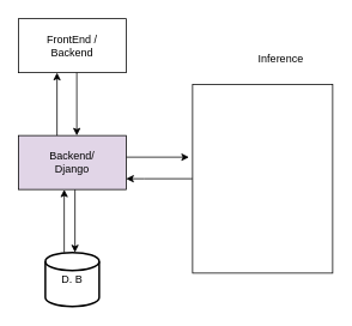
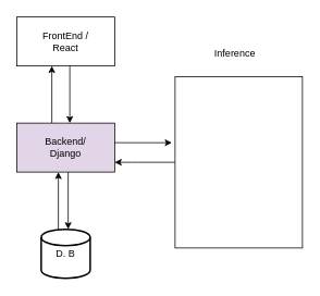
- <mxCell id="3" value="&lt;div&gt;FrontEnd /&lt;/div&gt;&lt;div&gt;Backend&lt;br&gt;&lt;/div&gt;" style="rounded=0;whiteSpace=wrap;html=1;" parent="1" vertex="1"><mxGeometry x="20" y="20" width="120" height="60" as="geometry" /></mxCell>
+ <mxCell id="3" value="&lt;div&gt;FrontEnd /&lt;/div&gt;&lt;div&gt;React&lt;br&gt;&lt;/div&gt;" style="rounded=0;whiteSpace=wrap;html=1;" parent="1" vertex="1"><mxGeometry x="20" y="20" width="120" height="60" as="geometry" /></mxCell>
- <mxCell id="12" value="&lt;div&gt;Inference&lt;/div&gt;" style="text;html=1;align=center;verticalAlign=middle;resizable=0;points=[];autosize=1;strokeColor=none;fillColor=none;" parent="1" vertex="1"><mxGeometry x="277" y="50" width="70" height="30" as="geometry" /></mxCell>
+ <mxCell id="12" value="&lt;div&gt;Inference&lt;/div&gt;" style="text;html=1;align=center;verticalAlign=middle;resizable=0;points=[];autosize=1;strokeColor=none;fillColor=none;" parent="1" vertex="1"><mxGeometry x="252" y="50" width="70" height="30" as="geometry" /></mxCell>
